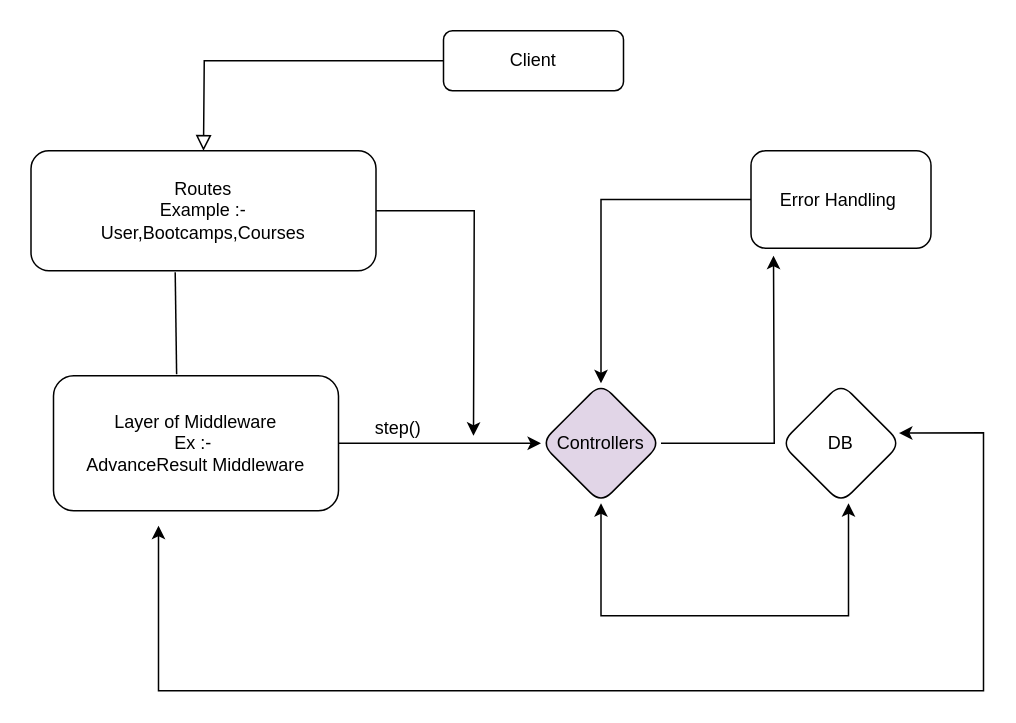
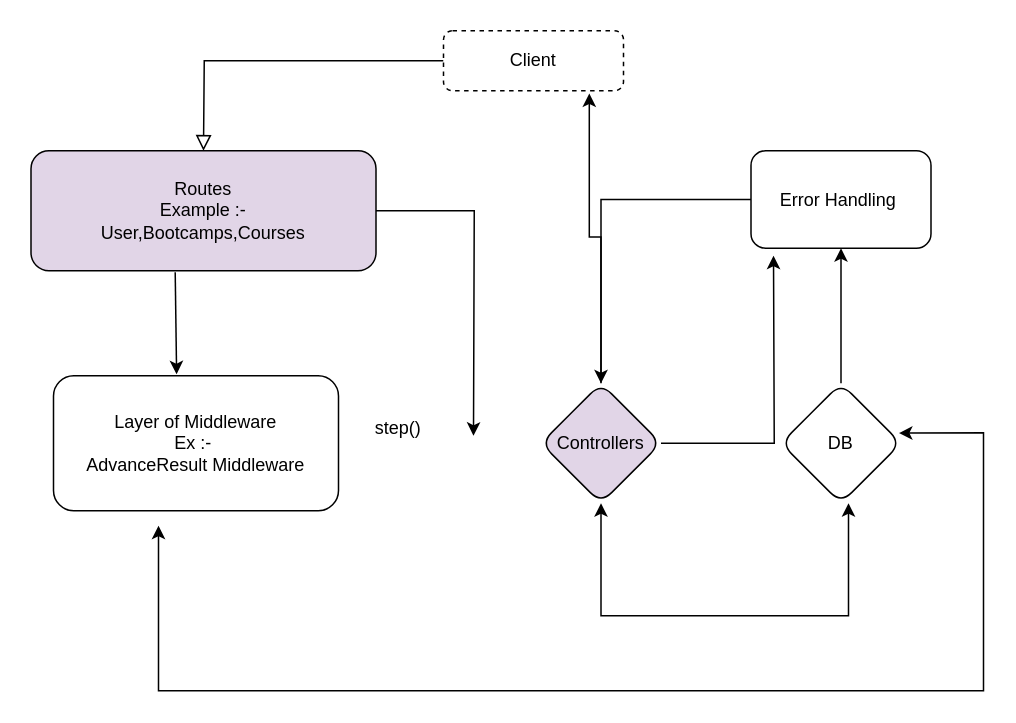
- <mxCell id="3" value="Client" style="rounded=1;whiteSpace=wrap;html=1;fontSize=12;glass=0;strokeWidth=1;shadow=0;" parent="1" vertex="1"><mxGeometry x="295" y="20" width="120" height="40" as="geometry" /></mxCell>
+ <mxCell id="3" value="Client" style="rounded=1;whiteSpace=wrap;html=1;fontSize=12;glass=0;strokeWidth=1;shadow=0;dashed=1;" parent="1" vertex="1"><mxGeometry x="295" y="20" width="120" height="40" as="geometry" /></mxCell>
+ <mxCell id="9" style="edgeStyle=orthogonalEdgeStyle;rounded=0;orthogonalLoop=1;jettySize=auto;html=1;entryX=0.81;entryY=1.045;entryDx=0;entryDy=0;entryPerimeter=0;" edge="1" parent="1" source="11" target="3"><mxGeometry relative="1" as="geometry" /></mxCell>
- <mxCell id="5" value="Routes&lt;br&gt;Example :-&lt;br&gt;User,Bootcamps,Courses" style="rounded=1;whiteSpace=wrap;html=1;fontSize=12;glass=0;strokeWidth=1;shadow=0;" parent="1" vertex="1"><mxGeometry x="20" y="100" width="230" height="80" as="geometry" /></mxCell>
+ <mxCell id="5" value="Routes&lt;br&gt;Example :-&lt;br&gt;User,Bootcamps,Courses" style="rounded=1;whiteSpace=wrap;html=1;fontSize=12;glass=0;strokeWidth=1;shadow=0;fillColor=#e1d5e7;" parent="1" vertex="1"><mxGeometry x="20" y="100" width="230" height="80" as="geometry" /></mxCell>
+ <mxCell id="12" value="" style="edgeStyle=orthogonalEdgeStyle;rounded=0;orthogonalLoop=1;jettySize=auto;html=1;" edge="1" parent="1" source="13" target="15"><mxGeometry relative="1" as="geometry" /></mxCell>
- <mxCell id="8" value="" style="endArrow=none;html=1;rounded=0;entryX=0.432;entryY=-0.011;entryDx=0;entryDy=0;entryPerimeter=0;exitX=0.418;exitY=1.013;exitDx=0;exitDy=0;exitPerimeter=0;" edge="1" parent="1" source="5" target="7"><mxGeometry width="50" height="50" relative="1" as="geometry"><mxPoint x="115" y="200" as="sourcePoint" /><mxPoint x="165" y="190" as="targetPoint" /></mxGeometry></mxCell>
+ <mxCell id="8" value="" style="endArrow=classic;html=1;rounded=0;entryX=0.432;entryY=-0.011;entryDx=0;entryDy=0;entryPerimeter=0;exitX=0.418;exitY=1.013;exitDx=0;exitDy=0;exitPerimeter=0;" edge="1" parent="1" source="5" target="7"><mxGeometry width="50" height="50" relative="1" as="geometry"><mxPoint x="115" y="200" as="sourcePoint" /><mxPoint x="165" y="190" as="targetPoint" /></mxGeometry></mxCell>
- <mxCell id="6" value="" style="edgeStyle=orthogonalEdgeStyle;rounded=0;orthogonalLoop=1;jettySize=auto;html=1;" edge="1" parent="1" source="7" target="11"><mxGeometry relative="1" as="geometry" /></mxCell>
